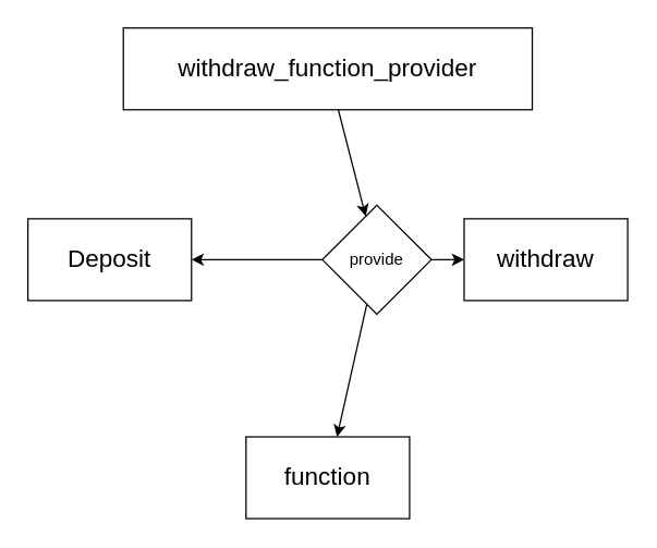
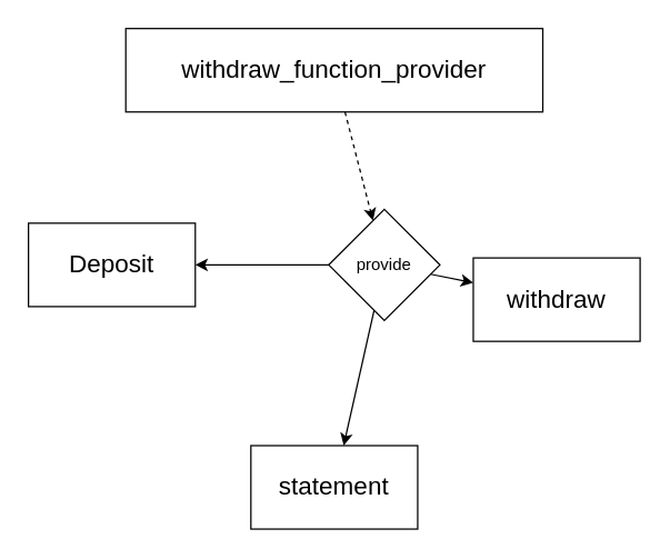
- <mxCell id="3" value="" style="edgeStyle=none;html=1;" parent="1" source="4" target="8" edge="1"><mxGeometry relative="1" as="geometry" /></mxCell>
+ <mxCell id="3" value="" style="edgeStyle=none;html=1;dashed=1;" parent="1" source="4" target="8" edge="1"><mxGeometry relative="1" as="geometry" /></mxCell>
- <mxCell id="10" value="&lt;font style=&quot;font-size: 18px;&quot;&gt;withdraw&lt;/font&gt;" style="whiteSpace=wrap;html=1;rounded=0;" parent="1" vertex="1"><mxGeometry x="340" y="160" width="120" height="60" as="geometry" /></mxCell>
+ <mxCell id="10" value="&lt;font style=&quot;font-size: 18px;&quot;&gt;withdraw&lt;/font&gt;" style="whiteSpace=wrap;html=1;rounded=0;" parent="1" vertex="1"><mxGeometry x="340" y="185" width="120" height="60" as="geometry" /></mxCell>
- <mxCell id="11" value="&lt;font style=&quot;font-size: 18px;&quot;&gt;function&lt;/font&gt;" style="whiteSpace=wrap;html=1;rounded=0;" parent="1" vertex="1"><mxGeometry x="180" y="320" width="120" height="60" as="geometry" /></mxCell>
+ <mxCell id="11" value="&lt;font style=&quot;font-size: 18px;&quot;&gt;statement&lt;/font&gt;" style="whiteSpace=wrap;html=1;rounded=0;" parent="1" vertex="1"><mxGeometry x="180" y="320" width="120" height="60" as="geometry" /></mxCell>
